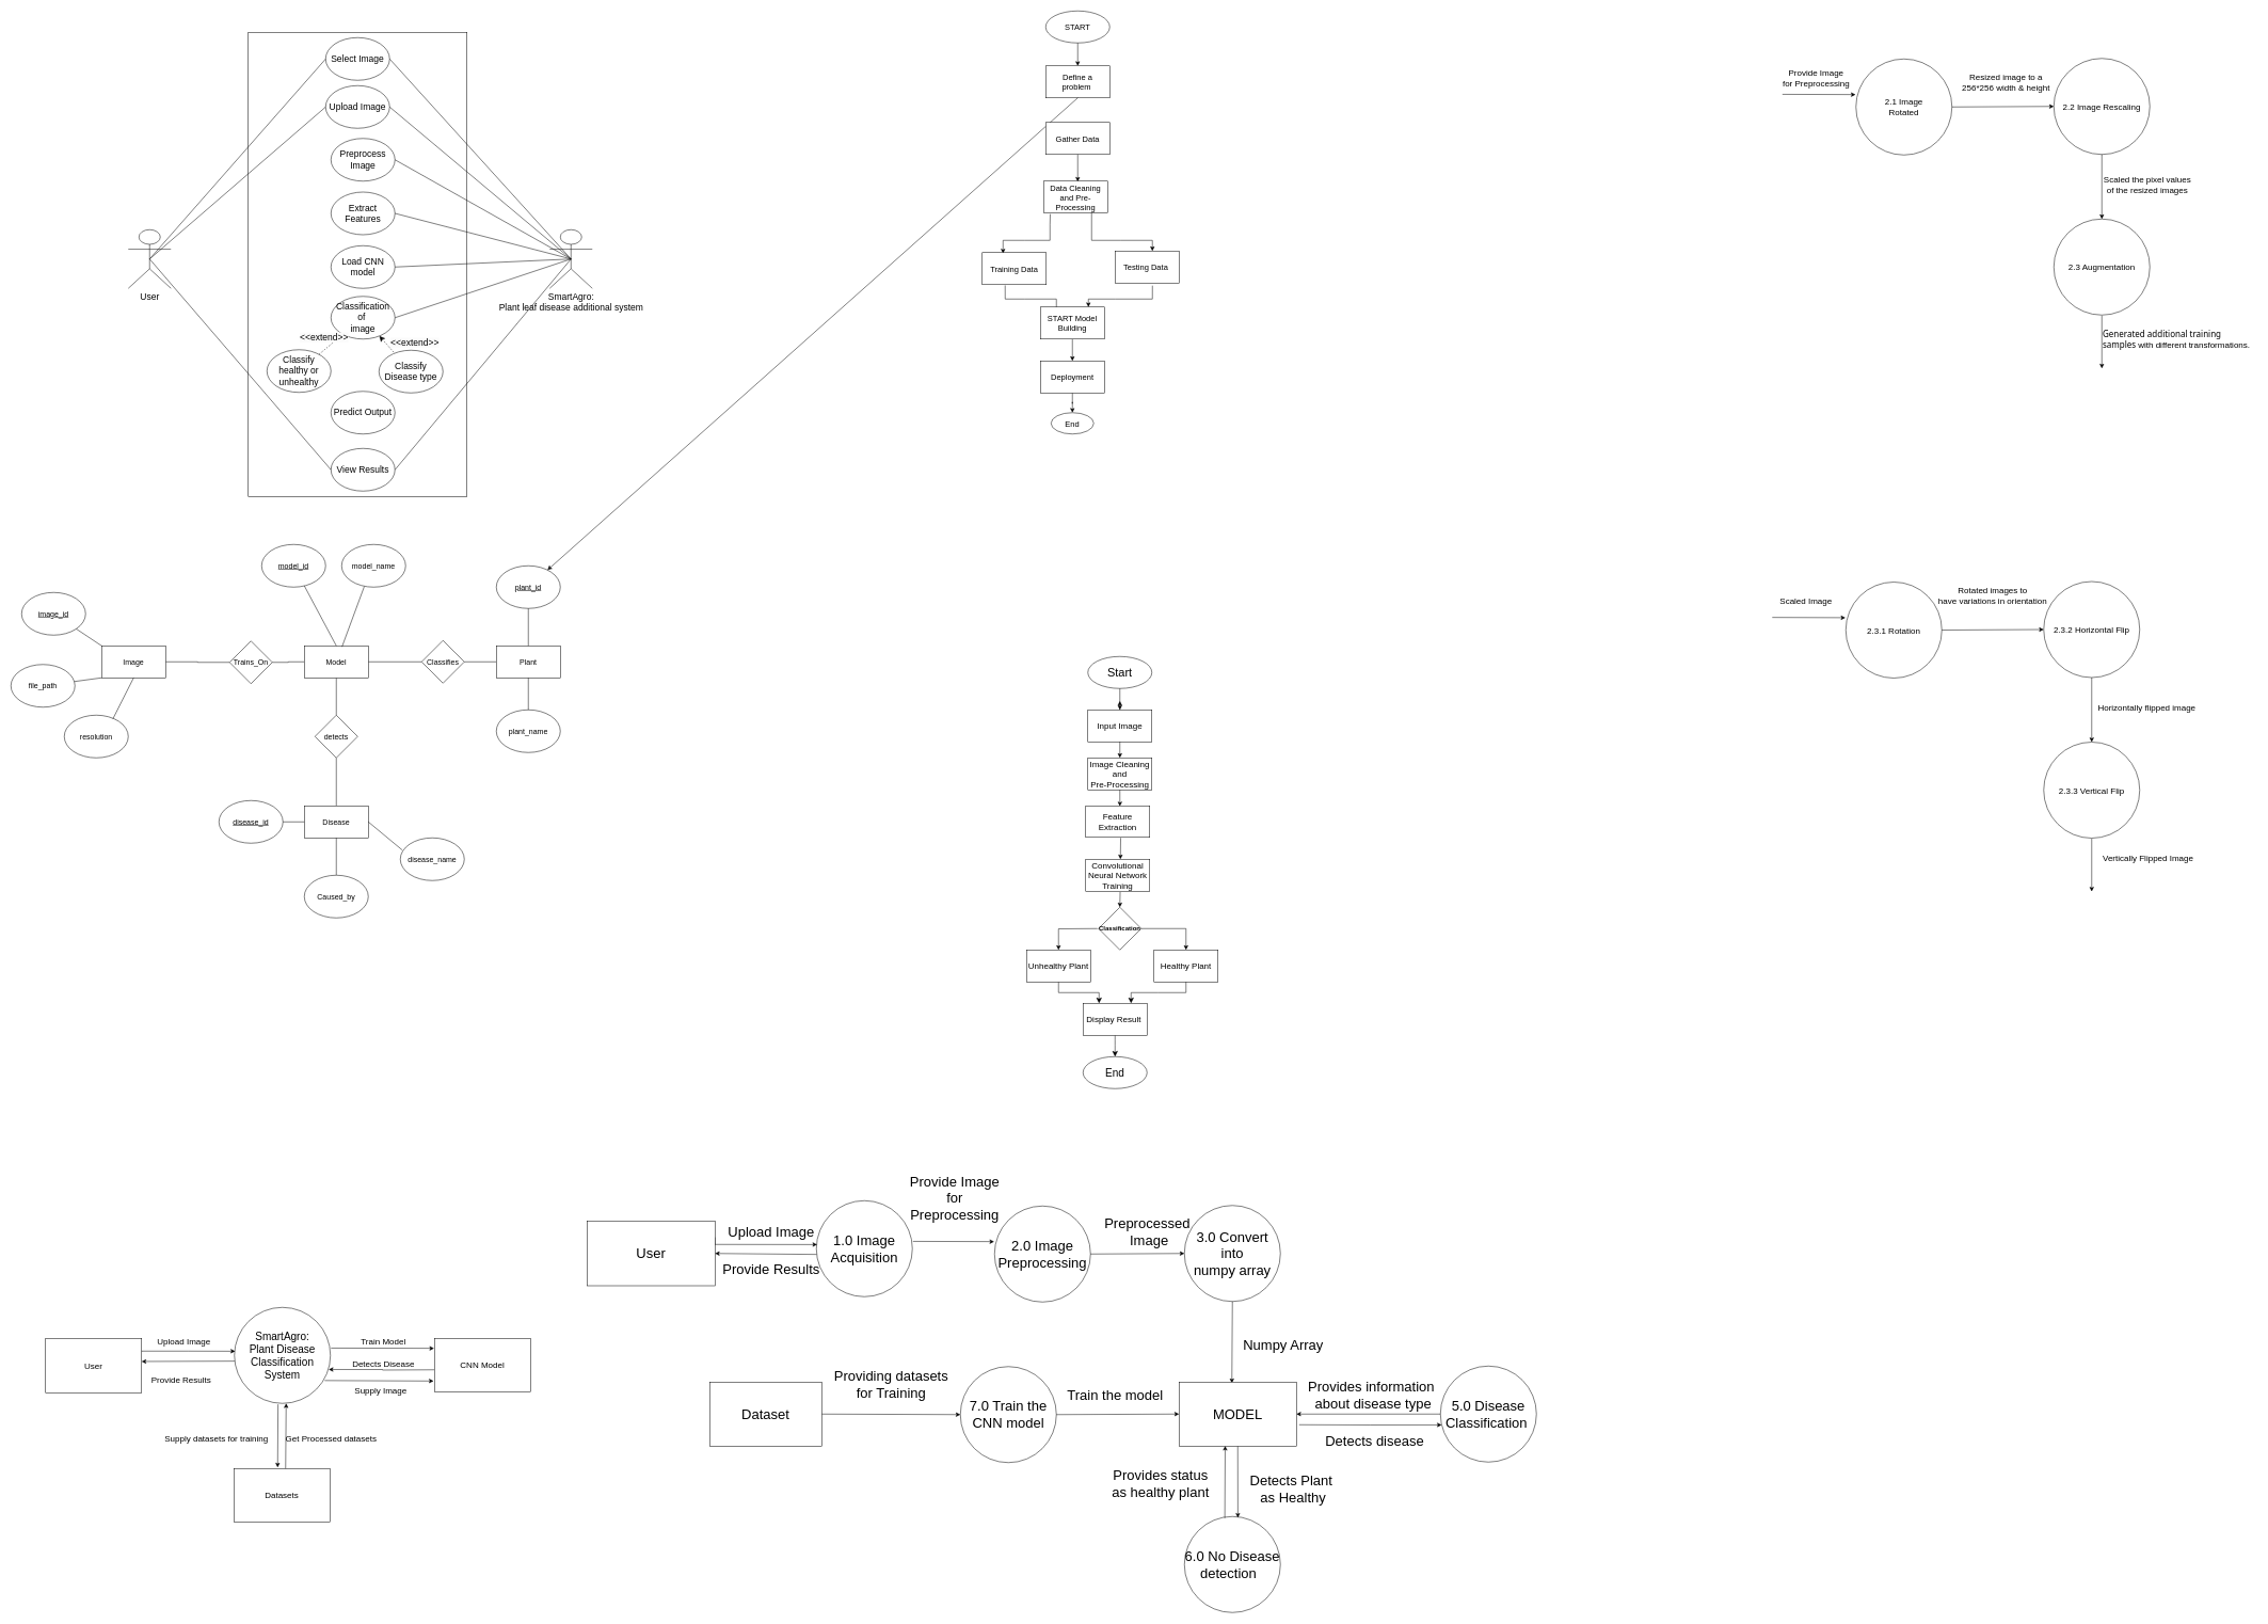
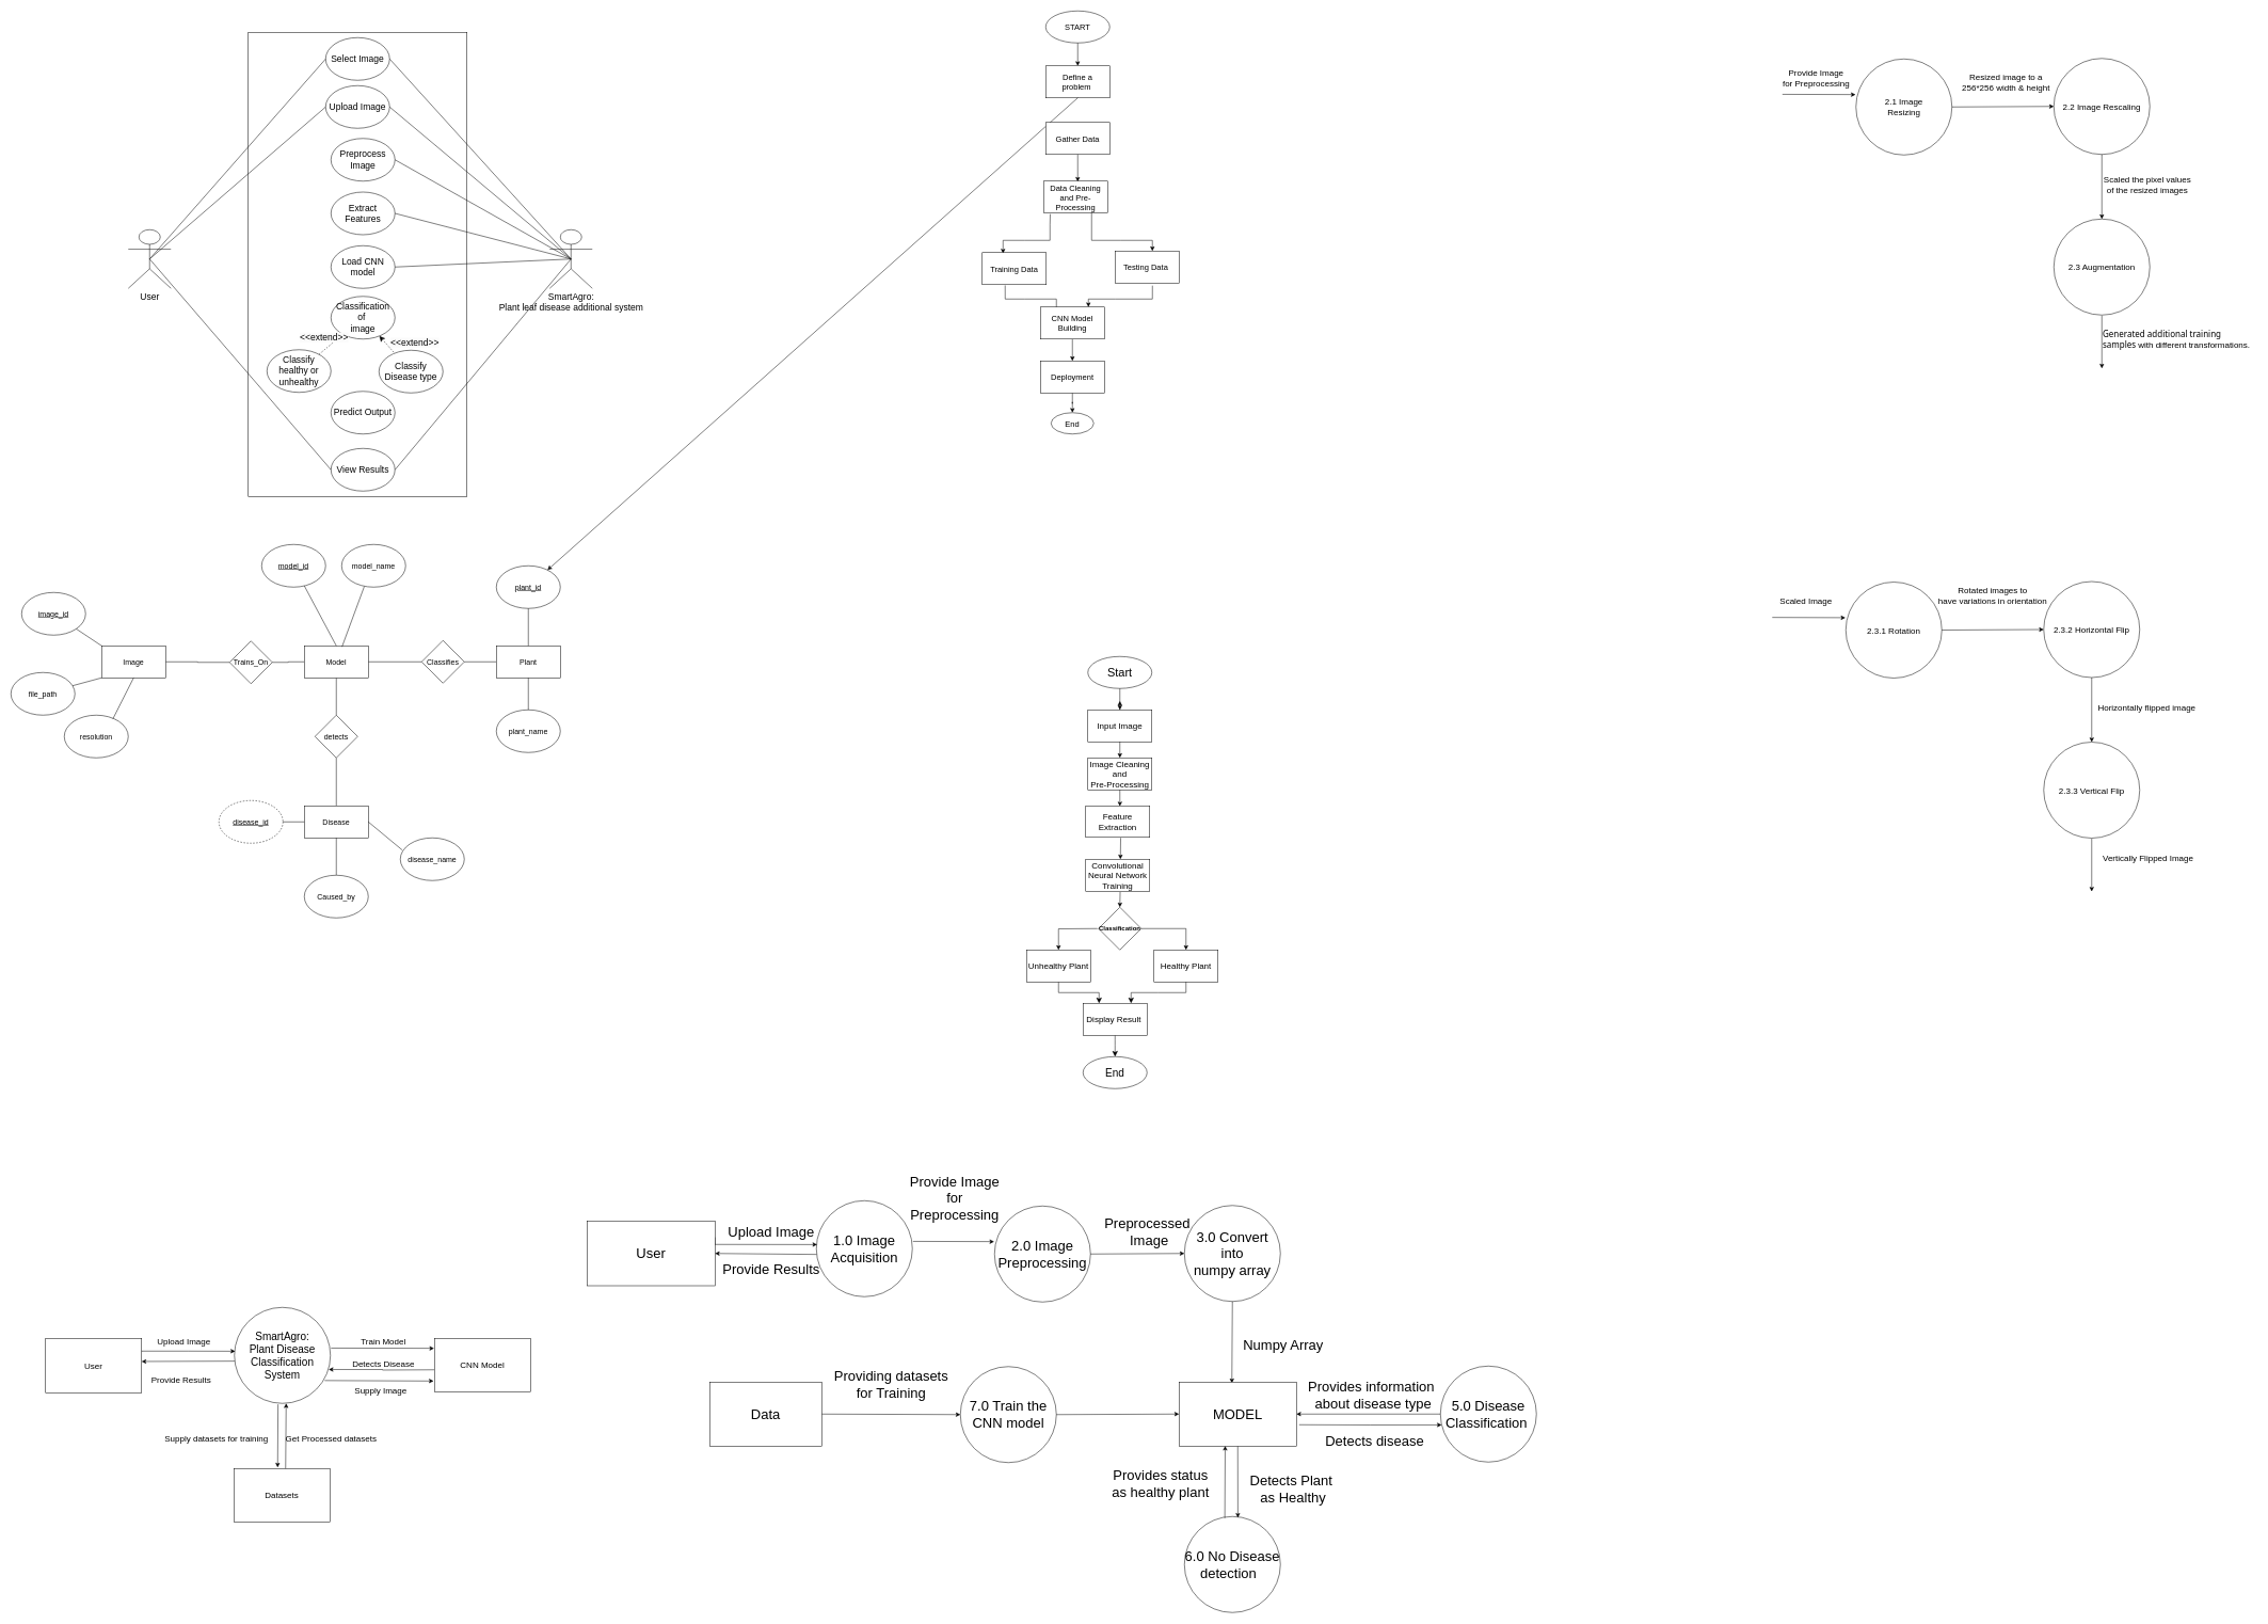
- <mxCell id="94" value="2.1 Image &lt;br style=&quot;font-size: 16px;&quot;&gt;Rotated" style="ellipse;whiteSpace=wrap;html=1;aspect=fixed;fontSize=16;fontColor=default;" parent="89" vertex="1"><mxGeometry x="150" y="1" width="180" height="180" as="geometry" /></mxCell>
+ <mxCell id="94" value="2.1 Image &lt;br style=&quot;font-size: 16px;&quot;&gt;Resizing" style="ellipse;whiteSpace=wrap;html=1;aspect=fixed;fontSize=16;fontColor=default;" parent="89" vertex="1"><mxGeometry x="150" y="1" width="180" height="180" as="geometry" /></mxCell>
- <mxCell id="162" value="" style="endArrow=none;html=1;rounded=0;exitX=1;exitY=0.5;exitDx=0;exitDy=0;entryX=0.5;entryY=0.5;entryDx=0;entryDy=0;entryPerimeter=0;fontSize=17;" parent="1" source="151" target="156" edge="1"><mxGeometry width="50" height="50" relative="1" as="geometry"><mxPoint x="730" y="433" as="sourcePoint" /><mxPoint x="1290" y="480" as="targetPoint" /></mxGeometry></mxCell>
- <mxCell id="15" value="START Model Building" style="rounded=0;whiteSpace=wrap;html=1;fontSize=15;" parent="1" vertex="1"><mxGeometry x="1950" y="575" width="120" height="60" as="geometry" /></mxCell>
+ <mxCell id="15" value="CNN Model Building" style="rounded=0;whiteSpace=wrap;html=1;fontSize=15;" parent="1" vertex="1"><mxGeometry x="1950" y="575" width="120" height="60" as="geometry" /></mxCell>
- <mxCell id="29" value="file_path" style="ellipse;whiteSpace=wrap;html=1;fontSize=14;" parent="1" vertex="1"><mxGeometry x="20" y="1245" width="120" height="80" as="geometry" /></mxCell>
+ <mxCell id="29" value="file_path" style="ellipse;whiteSpace=wrap;html=1;fontSize=14;" parent="1" vertex="1"><mxGeometry x="20" y="1260" width="120" height="80" as="geometry" /></mxCell>
- <mxCell id="33" value="&lt;u style=&quot;font-size: 14px;&quot;&gt;disease_id&lt;/u&gt;" style="ellipse;whiteSpace=wrap;html=1;fontSize=14;" parent="1" vertex="1"><mxGeometry x="410" y="1500" width="120" height="80" as="geometry" /></mxCell>
+ <mxCell id="33" value="&lt;u style=&quot;font-size: 14px;&quot;&gt;disease_id&lt;/u&gt;" style="ellipse;whiteSpace=wrap;html=1;fontSize=14;dashed=1;" parent="1" vertex="1"><mxGeometry x="410" y="1500" width="120" height="80" as="geometry" /></mxCell>
- <mxCell id="140" value="Train the model" style="text;html=1;align=center;verticalAlign=middle;resizable=0;points=[];autosize=1;strokeColor=none;fillColor=none;fontSize=26;" parent="1" vertex="1"><mxGeometry x="1990" y="2595" width="200" height="40" as="geometry" /></mxCell>
- <mxCell id="143" value="&lt;font style=&quot;font-size: 26px;&quot;&gt;Dataset&lt;/font&gt;" style="rounded=0;whiteSpace=wrap;html=1;fontSize=26;" parent="1" vertex="1"><mxGeometry x="1330" y="2590" width="210" height="120" as="geometry" /></mxCell>
+ <mxCell id="143" value="&lt;font style=&quot;font-size: 26px;&quot;&gt;Data&lt;/font&gt;" style="rounded=0;whiteSpace=wrap;html=1;fontSize=26;" parent="1" vertex="1"><mxGeometry x="1330" y="2590" width="210" height="120" as="geometry" /></mxCell>
